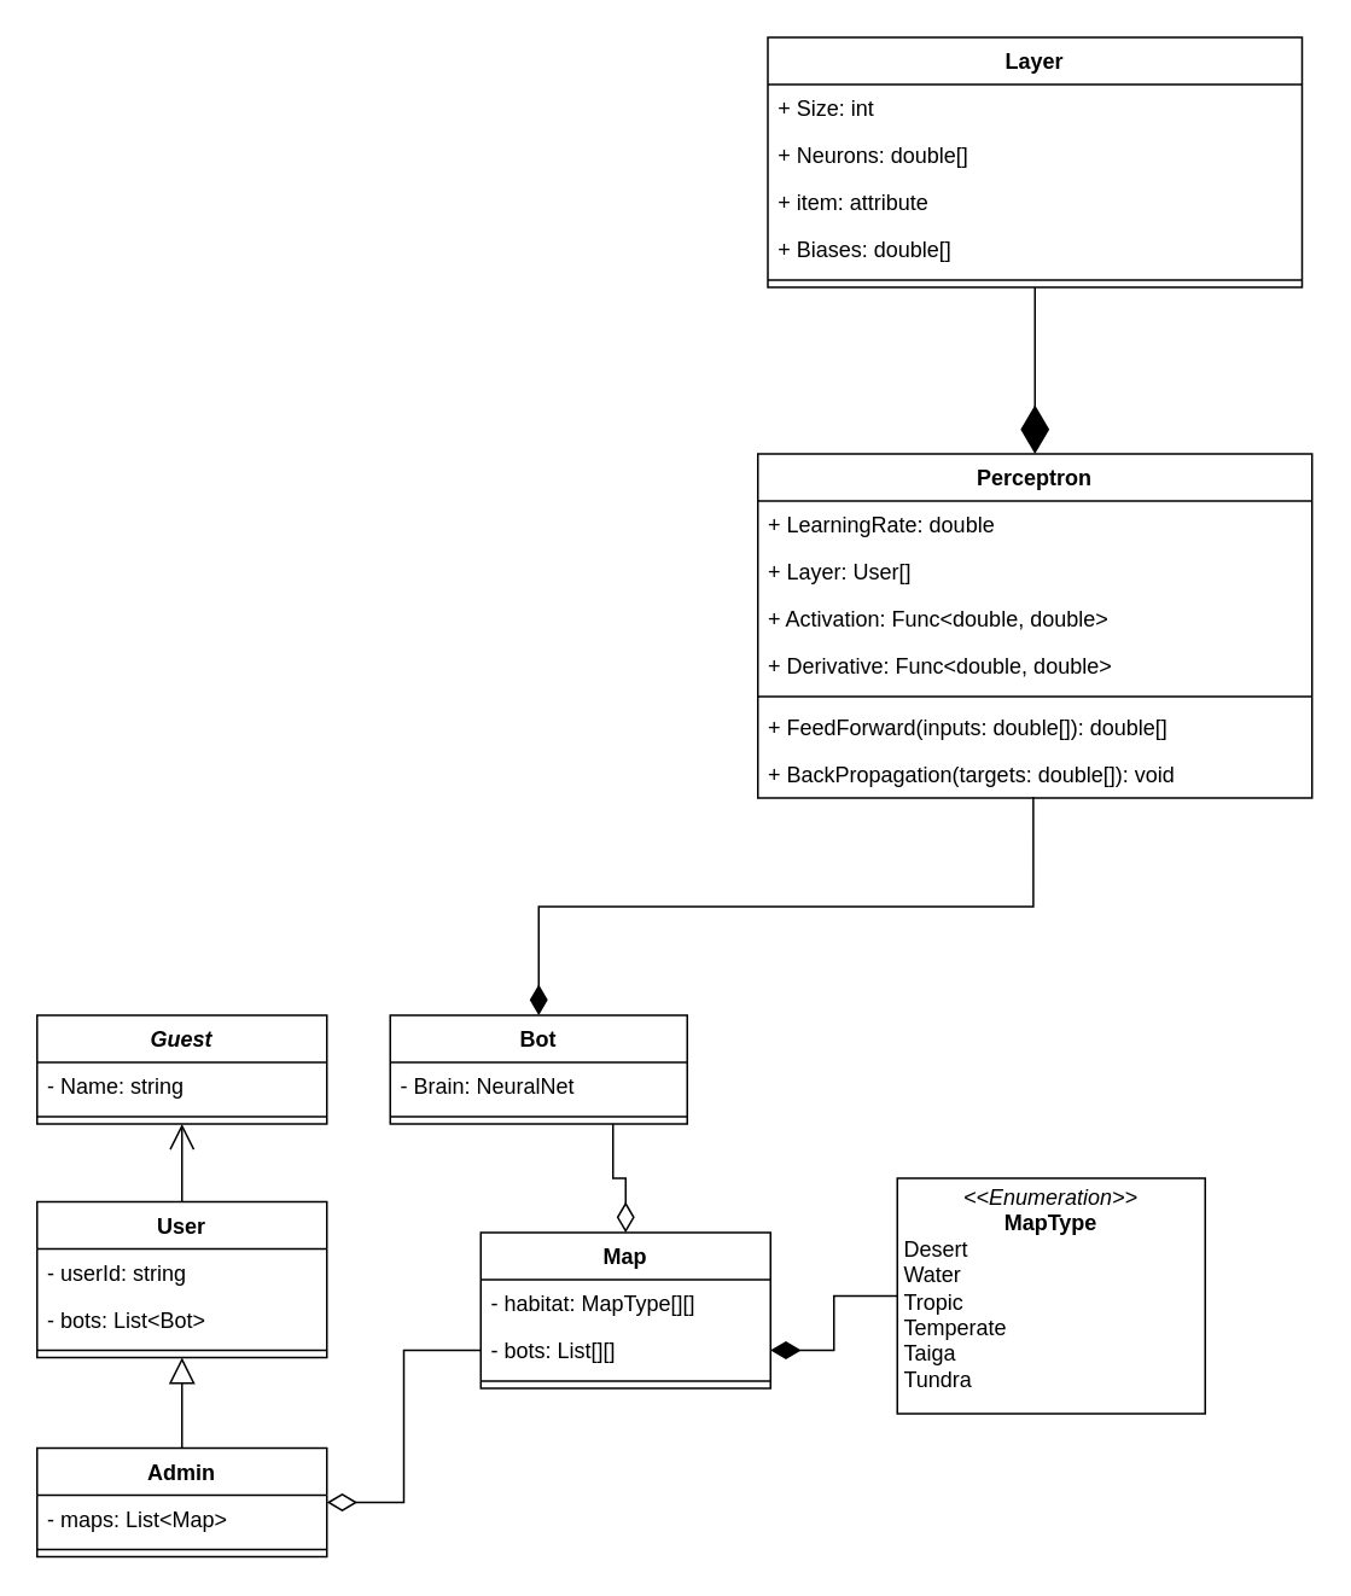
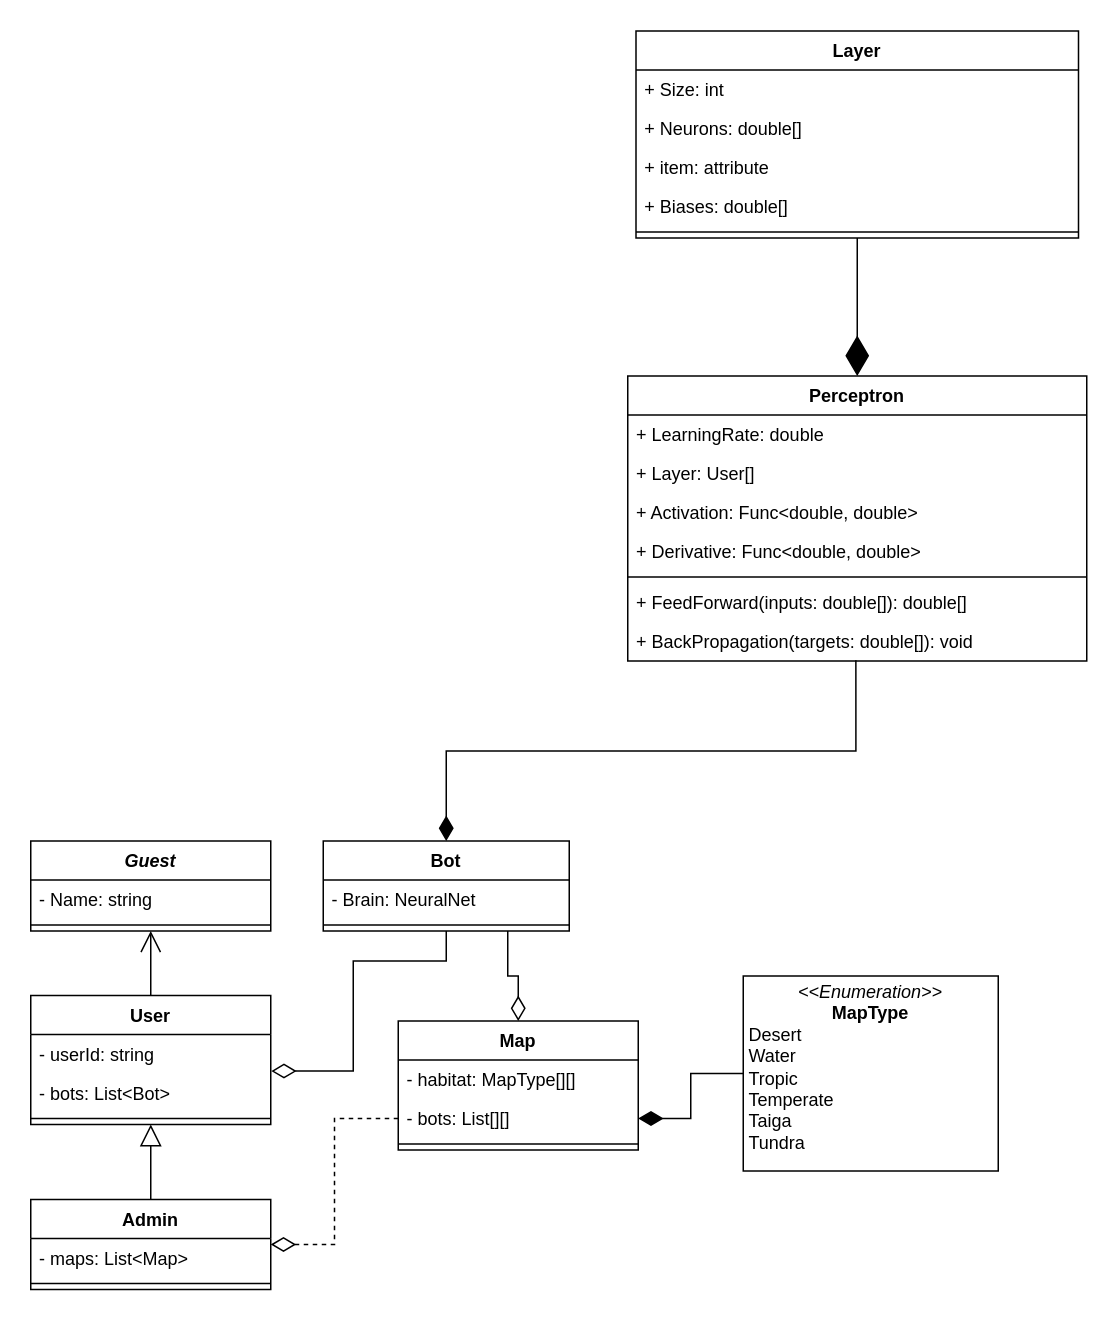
+ <mxCell id="31" value="" style="endArrow=none;html=1;endSize=12;startArrow=diamondThin;startSize=14;startFill=0;edgeStyle=orthogonalEdgeStyle;align=left;verticalAlign=bottom;rounded=0;endFill=0;exitX=1.002;exitY=0.937;exitDx=0;exitDy=0;exitPerimeter=0;entryX=0.5;entryY=1;entryDx=0;entryDy=0;" parent="1" source="3" target="12" edge="1"><mxGeometry x="-1" y="3" relative="1" as="geometry"><mxPoint x="185" y="710" as="sourcePoint" /><mxPoint x="385" y="870" as="targetPoint" /><Array as="points"><mxPoint x="235" y="713" /><mxPoint x="235" y="640" /><mxPoint x="297" y="640" /></Array></mxGeometry></mxCell>
- <mxCell id="33" value="" style="endArrow=none;html=1;endSize=12;startArrow=diamondThin;startSize=14;startFill=0;edgeStyle=orthogonalEdgeStyle;align=left;verticalAlign=bottom;rounded=0;endFill=0;exitX=1;exitY=0.5;exitDx=0;exitDy=0;entryX=0;entryY=0.5;entryDx=0;entryDy=0;" parent="1" source="9" target="17" edge="1"><mxGeometry x="-1" y="3" relative="1" as="geometry"><mxPoint x="255" y="840" as="sourcePoint" /><mxPoint x="415" y="840" as="targetPoint" /></mxGeometry></mxCell>
+ <mxCell id="33" value="" style="endArrow=none;html=1;endSize=12;startArrow=diamondThin;startSize=14;startFill=0;edgeStyle=orthogonalEdgeStyle;align=left;verticalAlign=bottom;rounded=0;endFill=0;exitX=1;exitY=0.5;exitDx=0;exitDy=0;entryX=0;entryY=0.5;entryDx=0;entryDy=0;dashed=1;" parent="1" source="9" target="17" edge="1"><mxGeometry x="-1" y="3" relative="1" as="geometry"><mxPoint x="255" y="840" as="sourcePoint" /><mxPoint x="415" y="840" as="targetPoint" /></mxGeometry></mxCell>
